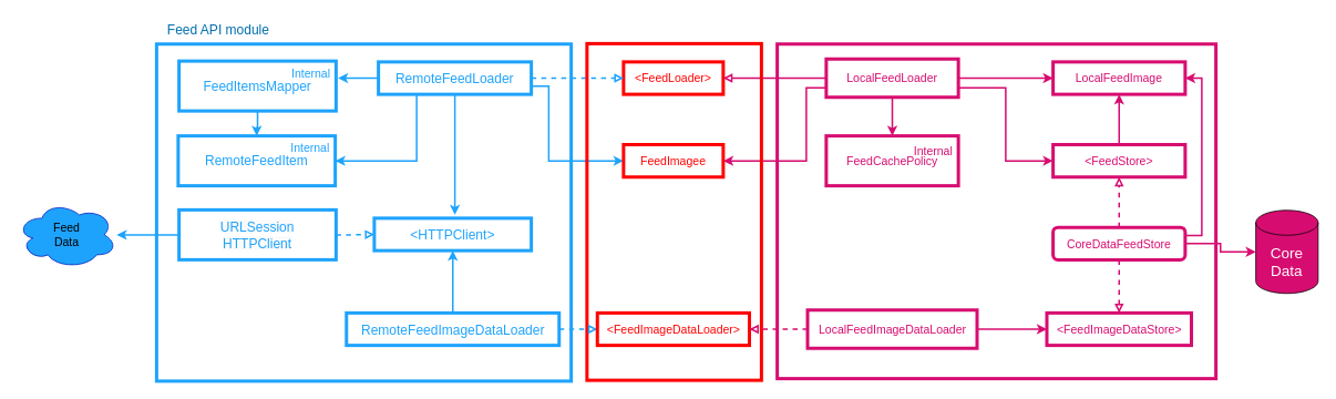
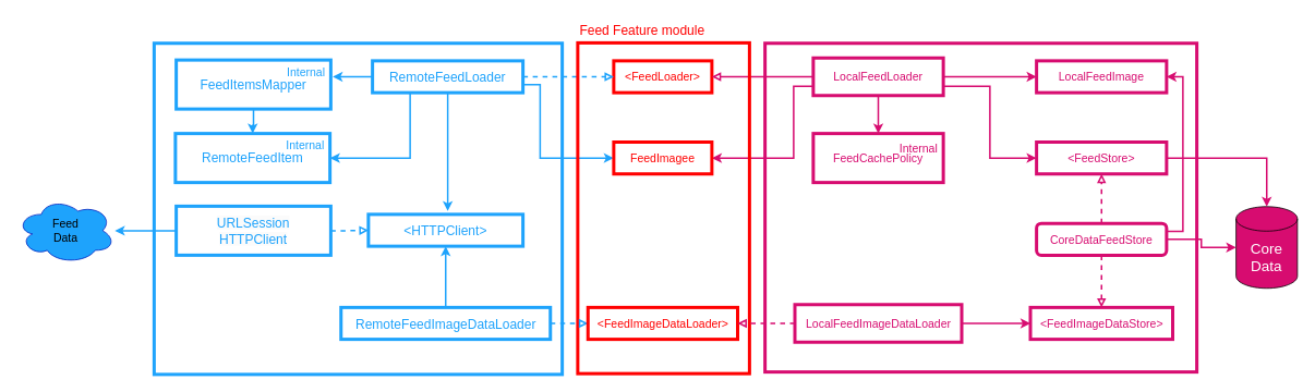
- <mxCell id="23" value="Feed API module" style="text;html=1;strokeColor=none;fillColor=none;align=center;verticalAlign=middle;whiteSpace=wrap;rounded=0;strokeWidth=0;fontColor=#006EAF;fontStyle=0;fontSize=16;" vertex="1" parent="1"><mxGeometry x="199" y="20" width="127" height="30" as="geometry" /></mxCell>
+ <mxCell id="43" value="Feed Feature module" style="text;html=1;strokeColor=none;fillColor=none;align=center;verticalAlign=middle;whiteSpace=wrap;rounded=0;strokeWidth=0;fontColor=#FF0000;fontStyle=0;fontSize=16;" vertex="1" parent="1"><mxGeometry x="706" y="21" width="158" height="30" as="geometry" /></mxCell>
- <mxCell id="28" style="edgeStyle=orthogonalEdgeStyle;rounded=0;orthogonalLoop=1;jettySize=auto;html=1;entryX=0.5;entryY=1;entryDx=0;entryDy=0;strokeColor=#D70C70;strokeWidth=2;" edge="1" parent="1" source="29" target="27"><mxGeometry relative="1" as="geometry" /></mxCell>
+ <mxCell id="28" style="edgeStyle=orthogonalEdgeStyle;rounded=0;orthogonalLoop=1;jettySize=auto;html=1;strokeColor=#D70C70;strokeWidth=2;" edge="1" parent="1" source="29" target="39"><mxGeometry relative="1" as="geometry" /></mxCell>
